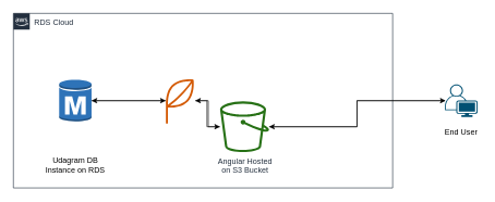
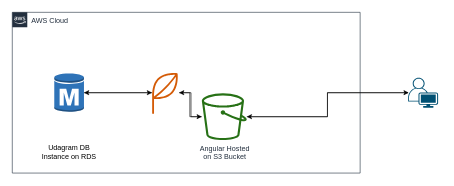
- <mxCell id="2" value="RDS Cloud" style="points=[[0,0],[0.25,0],[0.5,0],[0.75,0],[1,0],[1,0.25],[1,0.5],[1,0.75],[1,1],[0.75,1],[0.5,1],[0.25,1],[0,1],[0,0.75],[0,0.5],[0,0.25]];outlineConnect=0;gradientColor=none;html=1;whiteSpace=wrap;fontSize=12;fontStyle=0;shape=mxgraph.aws4.group;grIcon=mxgraph.aws4.group_aws_cloud_alt;strokeColor=#232F3E;fillColor=none;verticalAlign=top;align=left;spacingLeft=30;fontColor=#232F3E;dashed=0;labelBackgroundColor=#ffffff;container=1;pointerEvents=0;collapsible=0;recursiveResize=0;" parent="1" vertex="1"><mxGeometry x="20" y="20" width="580" height="268" as="geometry" /></mxCell>
+ <mxCell id="2" value="AWS Cloud" style="points=[[0,0],[0.25,0],[0.5,0],[0.75,0],[1,0],[1,0.25],[1,0.5],[1,0.75],[1,1],[0.75,1],[0.5,1],[0.25,1],[0,1],[0,0.75],[0,0.5],[0,0.25]];outlineConnect=0;gradientColor=none;html=1;whiteSpace=wrap;fontSize=12;fontStyle=0;shape=mxgraph.aws4.group;grIcon=mxgraph.aws4.group_aws_cloud_alt;strokeColor=#232F3E;fillColor=none;verticalAlign=top;align=left;spacingLeft=30;fontColor=#232F3E;dashed=0;labelBackgroundColor=#ffffff;container=1;pointerEvents=0;collapsible=0;recursiveResize=0;" parent="1" vertex="1"><mxGeometry x="20" y="20" width="580" height="268" as="geometry" /></mxCell>
- <mxCell id="13" value="End User" style="text;strokeColor=none;align=center;fillColor=none;html=1;verticalAlign=middle;whiteSpace=wrap;rounded=0;" vertex="1" parent="1"><mxGeometry x="675" y="188" width="60" height="30" as="geometry" /></mxCell>
